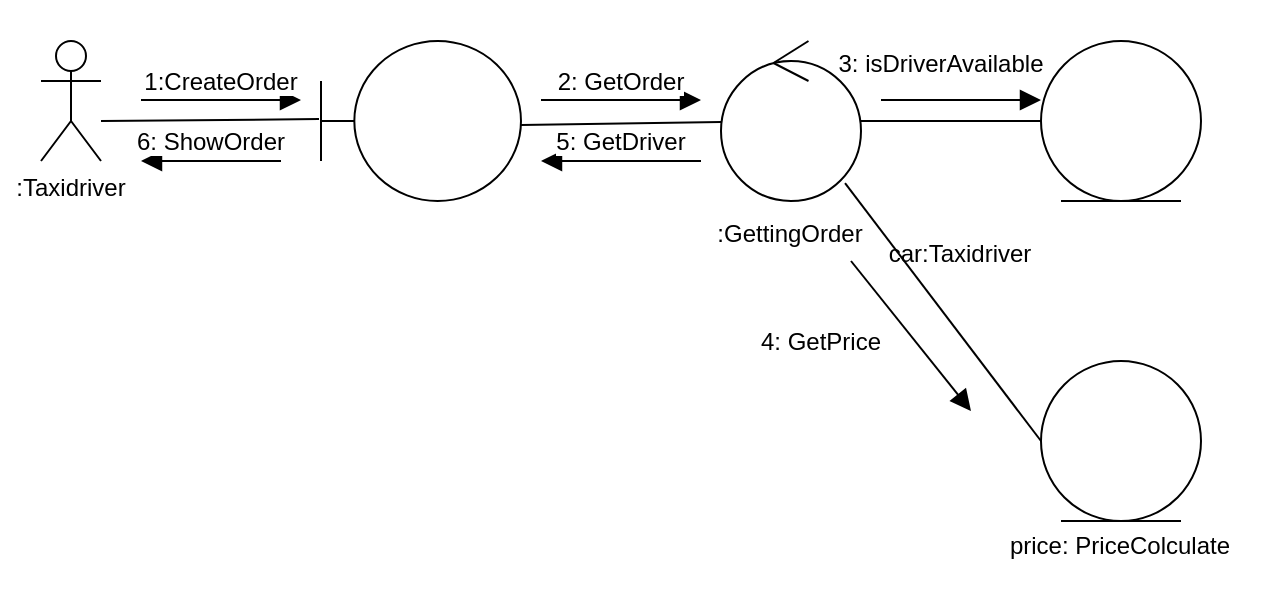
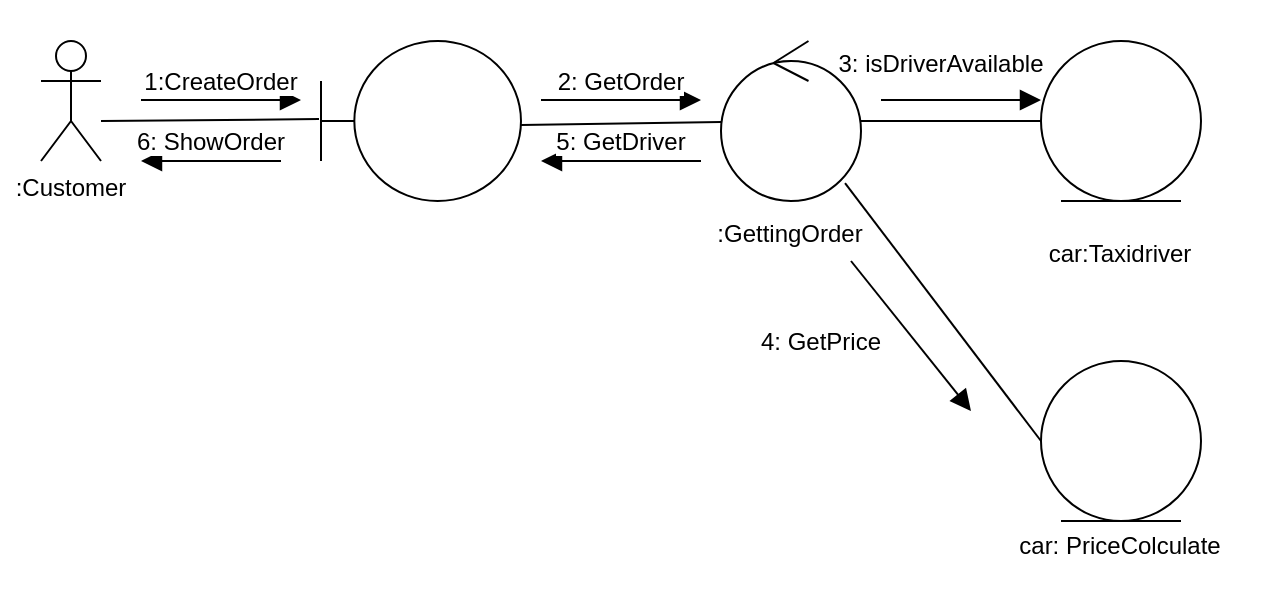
- <mxCell id="2" value=":Taxidriver" style="shape=umlActor;verticalLabelPosition=bottom;verticalAlign=top;html=1;" parent="1" vertex="1"><mxGeometry x="20" y="20" width="30" height="60" as="geometry" /></mxCell>
+ <mxCell id="2" value=":Customer" style="shape=umlActor;verticalLabelPosition=bottom;verticalAlign=top;html=1;" parent="1" vertex="1"><mxGeometry x="20" y="20" width="30" height="60" as="geometry" /></mxCell>
- <mxCell id="8" value="&lt;font style=&quot;font-size: 12px;&quot;&gt;car:Taxidriver&lt;/font&gt;" style="text;html=1;whiteSpace=wrap;strokeColor=none;fillColor=none;align=center;verticalAlign=middle;rounded=0;fontSize=16;" parent="1" vertex="1"><mxGeometry x="450" y="110" width="60" height="30" as="geometry" /></mxCell>
+ <mxCell id="8" value="&lt;font style=&quot;font-size: 12px;&quot;&gt;car:Taxidriver&lt;/font&gt;" style="text;html=1;whiteSpace=wrap;strokeColor=none;fillColor=none;align=center;verticalAlign=middle;rounded=0;fontSize=16;" parent="1" vertex="1"><mxGeometry x="530" y="110" width="60" height="30" as="geometry" /></mxCell>
- <mxCell id="17" value="&lt;span style=&quot;font-size: 12px;&quot;&gt;price: PriceColculate&lt;/span&gt;" style="text;html=1;whiteSpace=wrap;strokeColor=none;fillColor=none;align=center;verticalAlign=middle;rounded=0;fontSize=16;" parent="1" vertex="1"><mxGeometry x="501" y="258" width="118" height="26" as="geometry" /></mxCell>
+ <mxCell id="17" value="&lt;span style=&quot;font-size: 12px;&quot;&gt;car: PriceColculate&lt;/span&gt;" style="text;html=1;whiteSpace=wrap;strokeColor=none;fillColor=none;align=center;verticalAlign=middle;rounded=0;fontSize=16;" parent="1" vertex="1"><mxGeometry x="501" y="258" width="118" height="26" as="geometry" /></mxCell>
